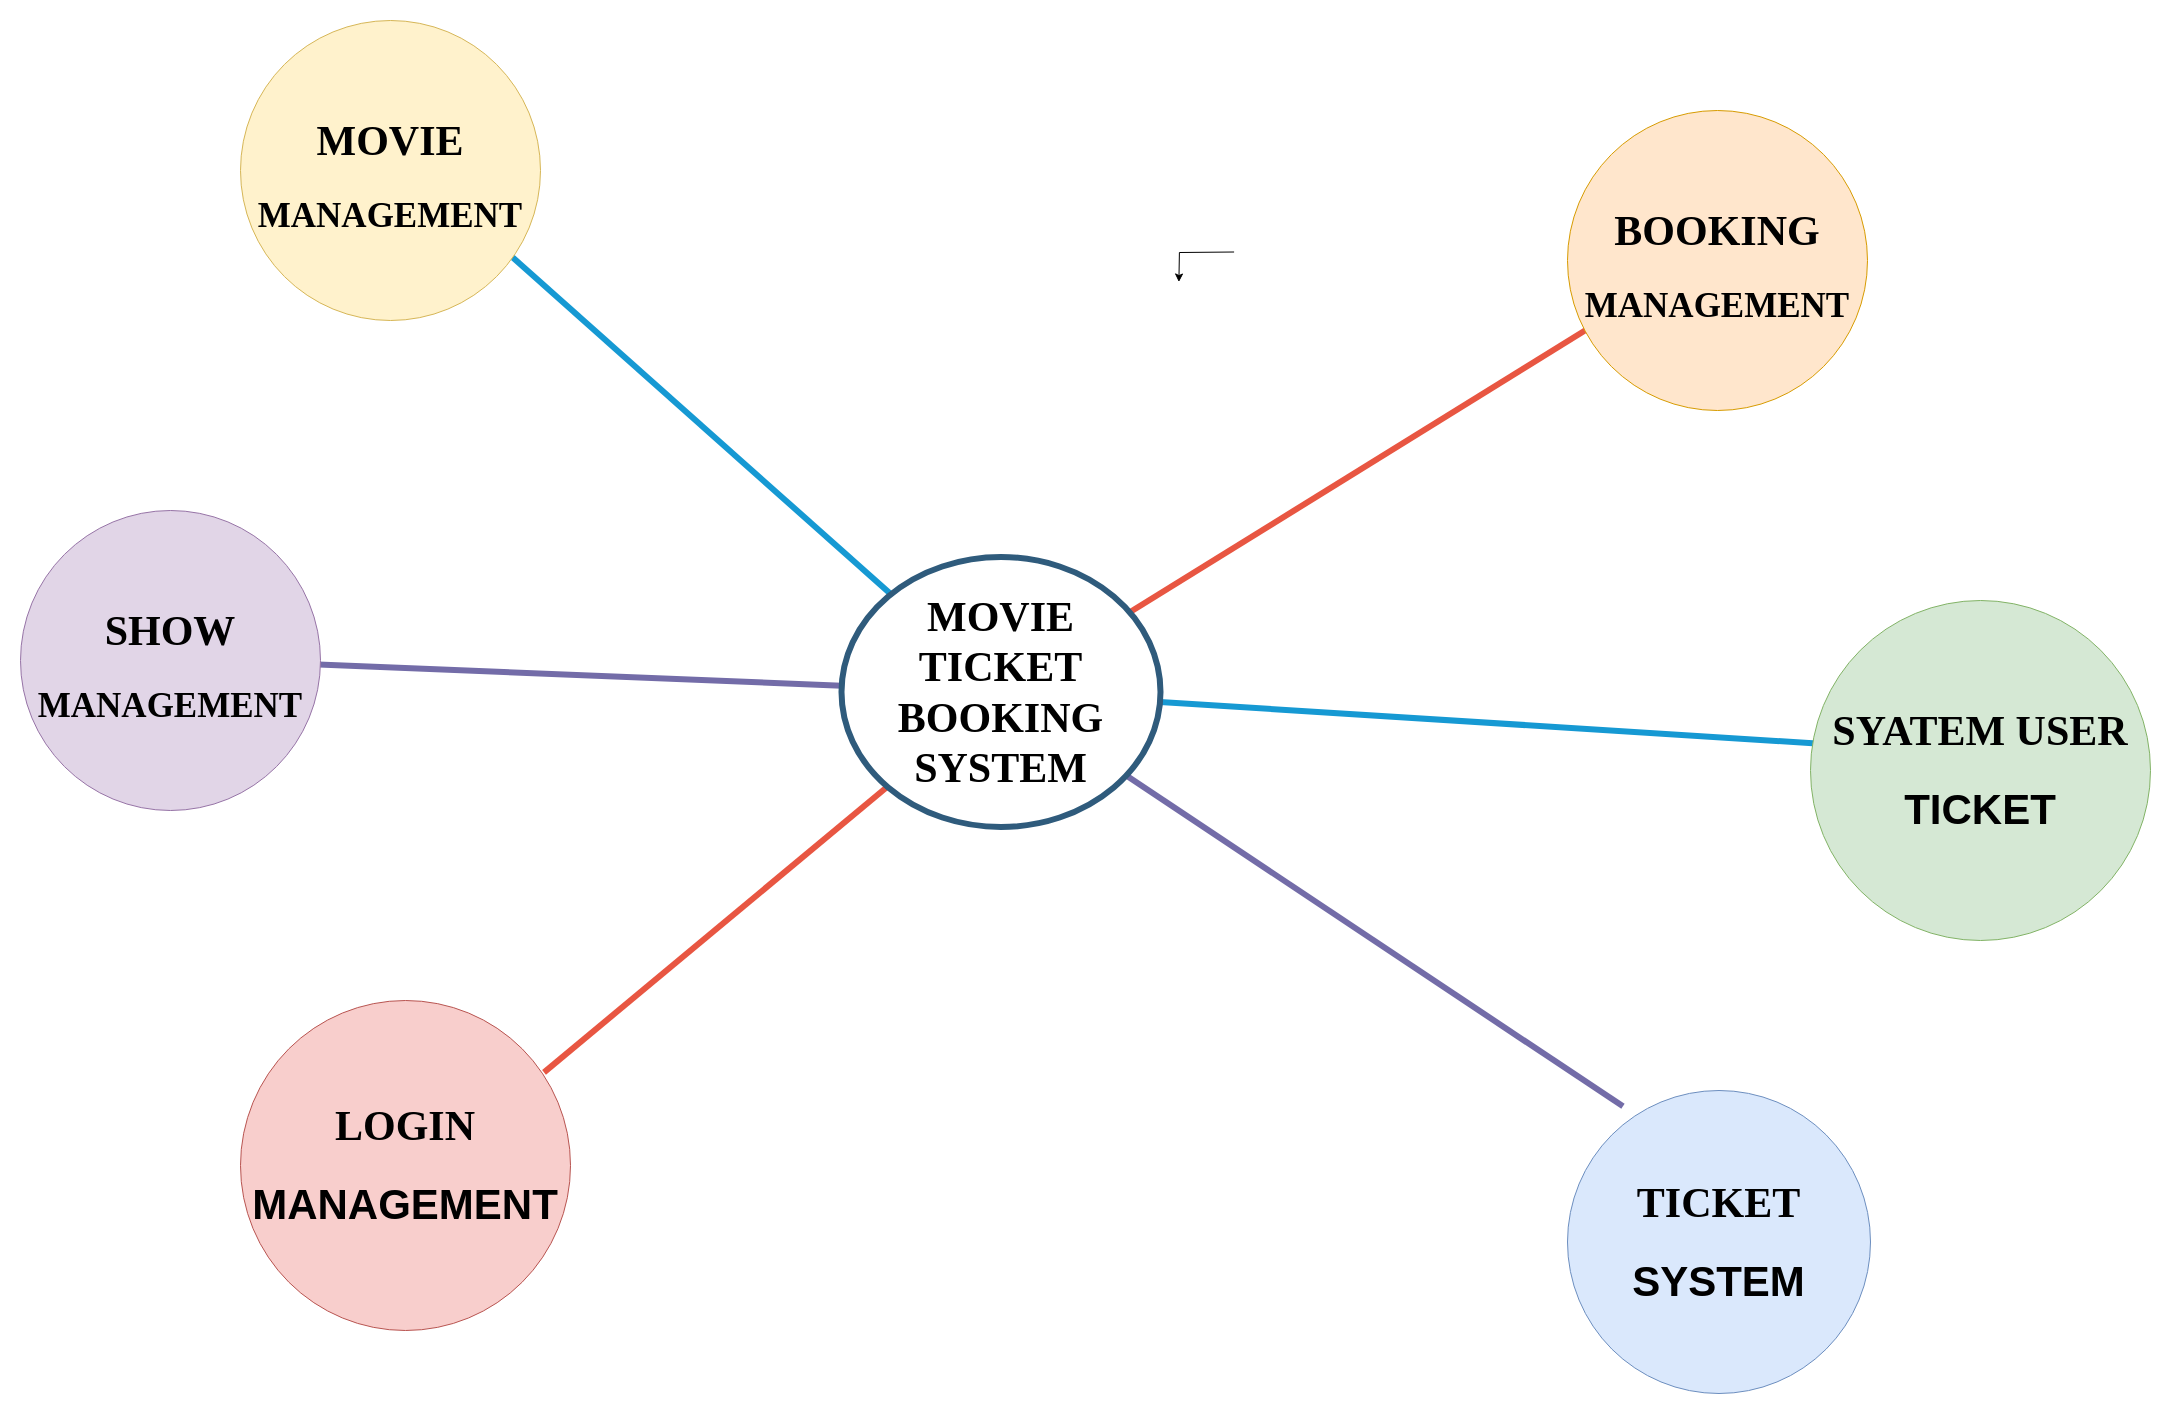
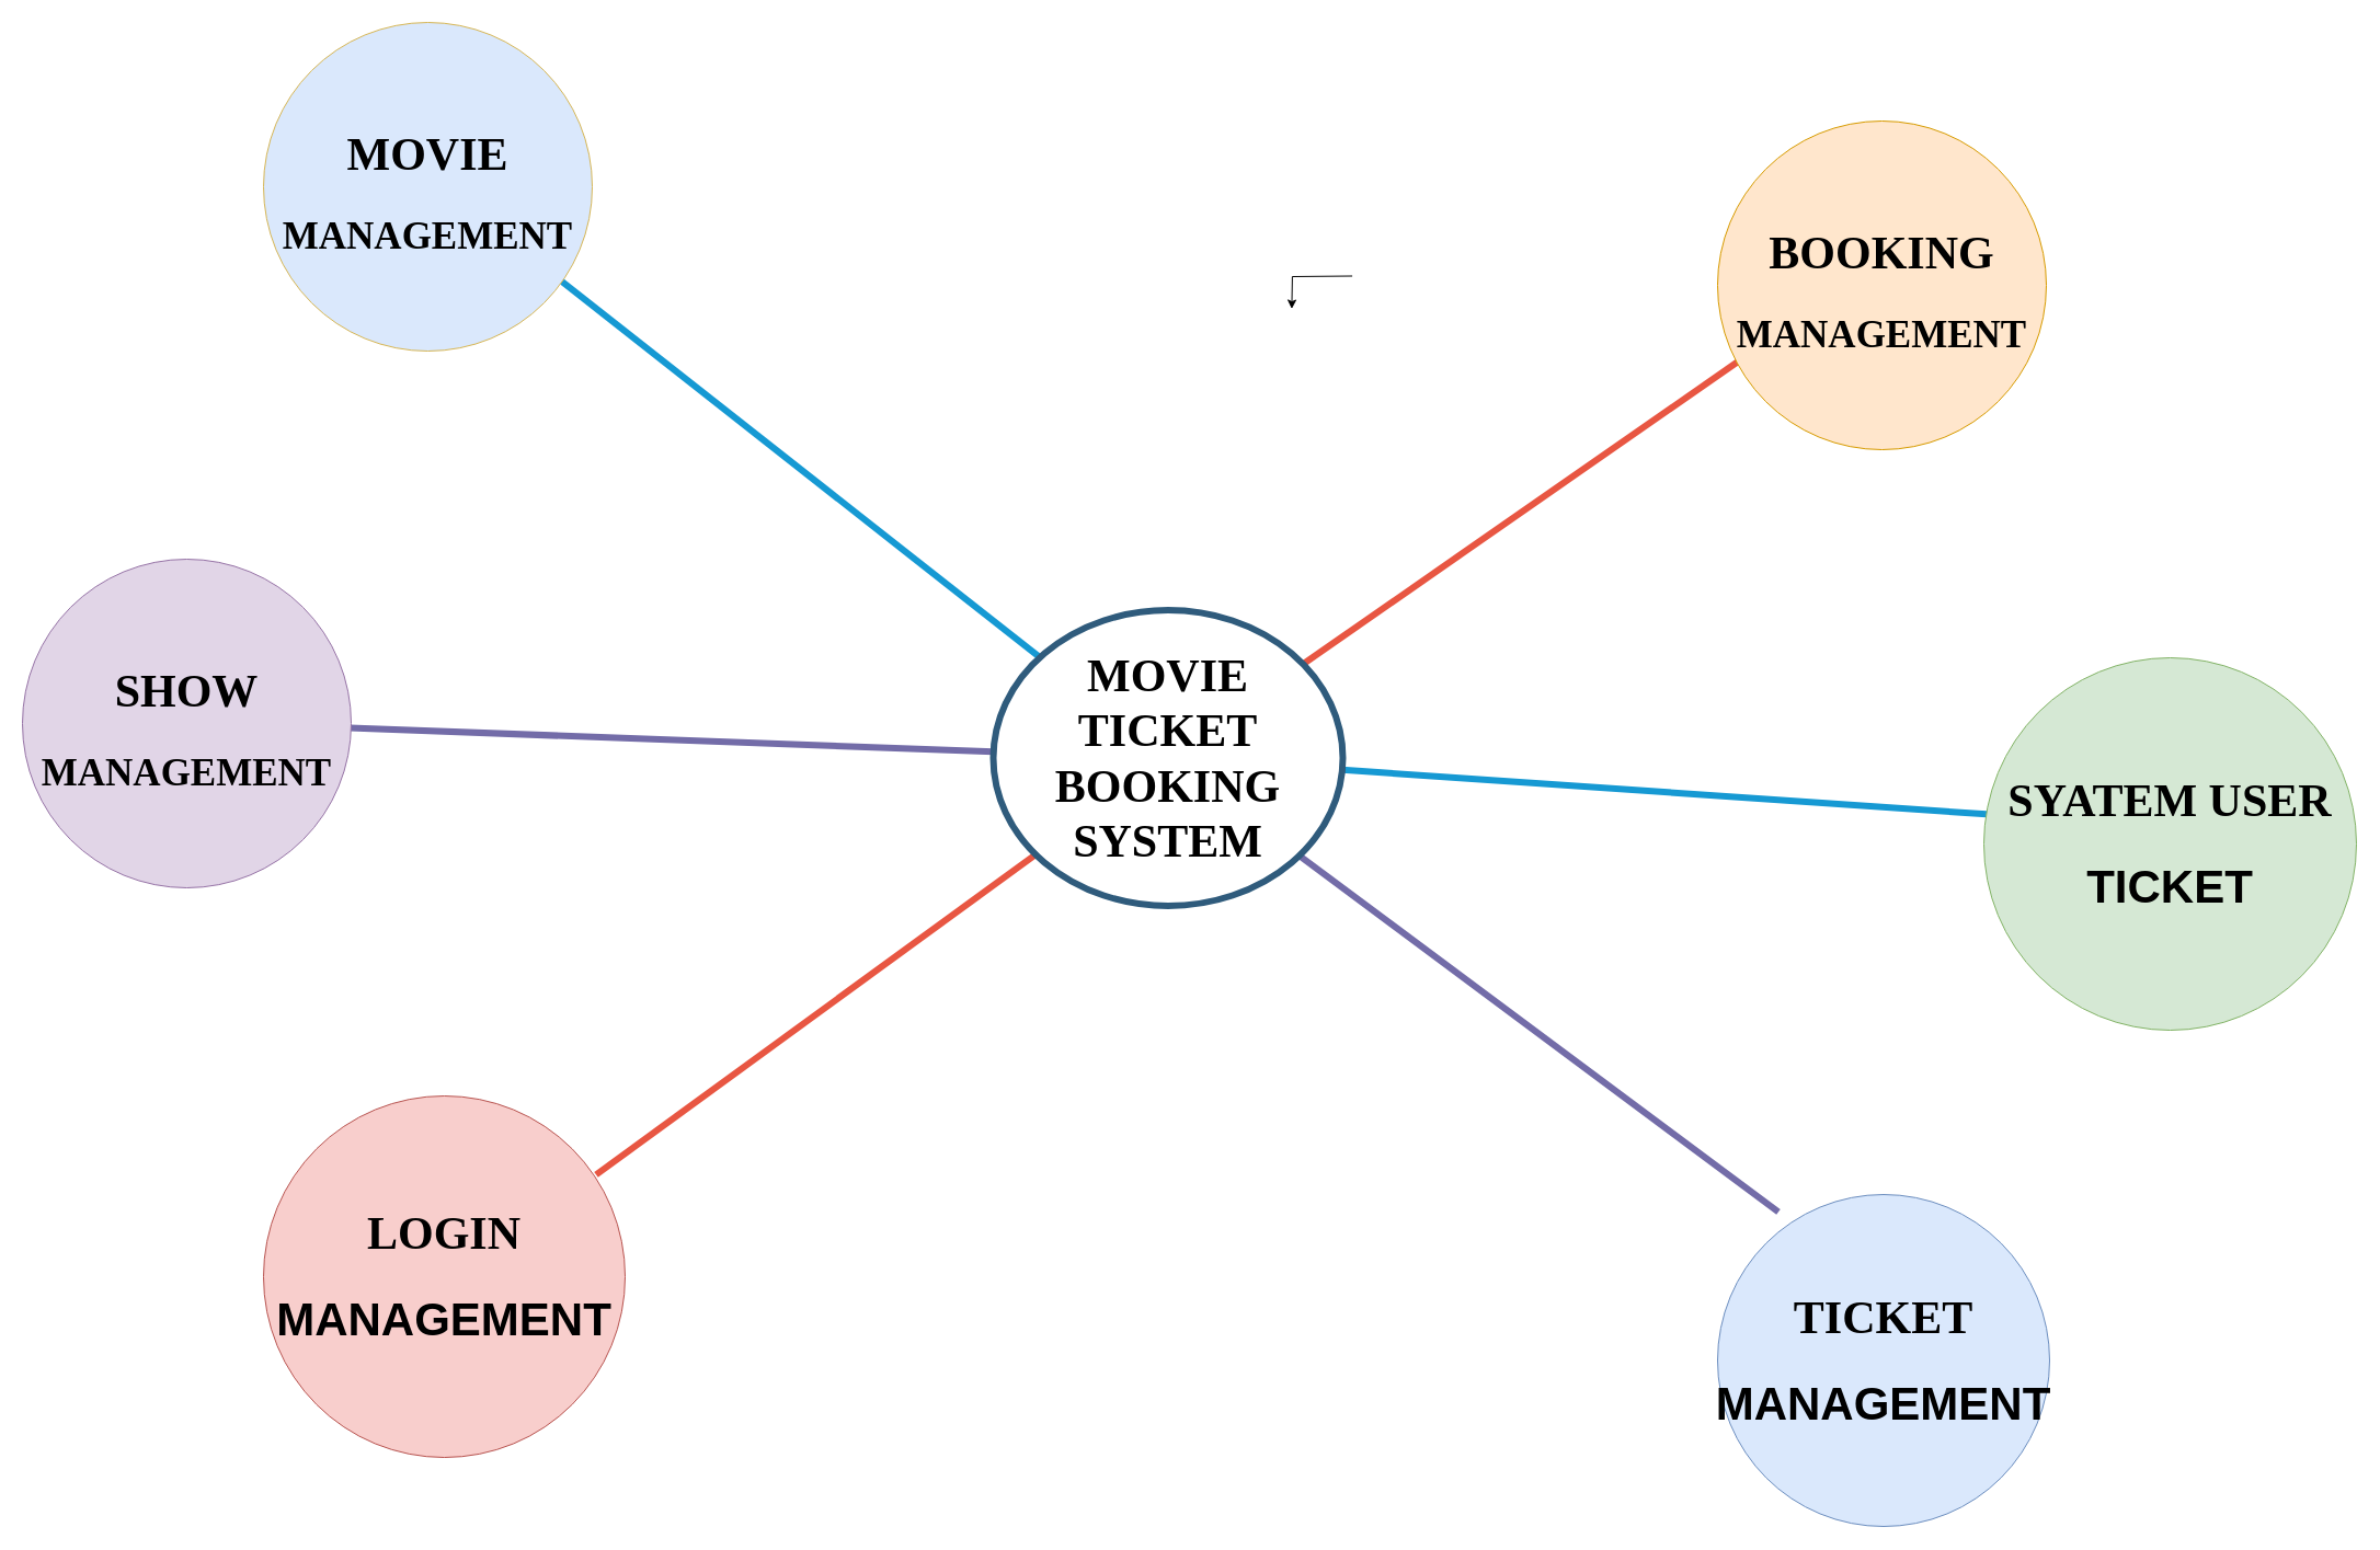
- <mxCell id="16" value="&lt;h1 style=&quot;font-size: 42px&quot;&gt;&lt;font face=&quot;Georgia&quot;&gt;MOVIE&lt;/font&gt;&lt;/h1&gt;&lt;h1&gt;&lt;font face=&quot;Georgia&quot; style=&quot;font-size: 35px&quot;&gt;MANAGEMENT&lt;/font&gt;&lt;/h1&gt;" style="ellipse;whiteSpace=wrap;html=1;aspect=fixed;fillColor=#fff2cc;strokeColor=#d6b656;" vertex="1" parent="1"><mxGeometry x="240" y="20" width="300" height="300" as="geometry" /></mxCell>
+ <mxCell id="16" value="&lt;h1 style=&quot;font-size: 42px&quot;&gt;&lt;font face=&quot;Georgia&quot;&gt;MOVIE&lt;/font&gt;&lt;/h1&gt;&lt;h1&gt;&lt;font face=&quot;Georgia&quot; style=&quot;font-size: 35px&quot;&gt;MANAGEMENT&lt;/font&gt;&lt;/h1&gt;" style="ellipse;whiteSpace=wrap;html=1;aspect=fixed;fillColor=#dae8fc;strokeColor=#d6b656;" vertex="1" parent="1"><mxGeometry x="240" y="20" width="300" height="300" as="geometry" /></mxCell>
- <mxCell id="10" value="&lt;h1 style=&quot;color: rgb(0 , 0 , 0) ; font-size: 42px&quot;&gt;&lt;font face=&quot;Georgia&quot;&gt;MOVIE TICKET BOOKING SYSTEM&lt;/font&gt;&lt;/h1&gt;" style="ellipse;whiteSpace=wrap;html=1;shadow=0;fontFamily=Helvetica;fontSize=30;fontColor=#2F5B7C;align=center;strokeColor=#2F5B7C;strokeWidth=6;fillColor=#FFFFFF;fontStyle=1;gradientColor=none;" parent="1" vertex="1"><mxGeometry x="841" y="556.5" width="319" height="270" as="geometry" /></mxCell>
+ <mxCell id="10" value="&lt;h1 style=&quot;color: rgb(0 , 0 , 0) ; font-size: 42px&quot;&gt;&lt;font face=&quot;Georgia&quot;&gt;MOVIE TICKET BOOKING SYSTEM&lt;/font&gt;&lt;/h1&gt;" style="ellipse;whiteSpace=wrap;html=1;shadow=0;fontFamily=Helvetica;fontSize=30;fontColor=#2F5B7C;align=center;strokeColor=#2F5B7C;strokeWidth=6;fillColor=#FFFFFF;fontStyle=1;gradientColor=none;" parent="1" vertex="1"><mxGeometry x="906" y="556.5" width="319" height="270" as="geometry" /></mxCell>
- <mxCell id="12" value="&lt;h1 style=&quot;font-size: 42px&quot;&gt;&lt;font face=&quot;Georgia&quot;&gt;TICKET&lt;/font&gt;&lt;/h1&gt;&lt;h1 style=&quot;font-size: 42px&quot;&gt;SYSTEM&lt;/h1&gt;" style="ellipse;whiteSpace=wrap;html=1;aspect=fixed;fillColor=#dae8fc;strokeColor=#6c8ebf;" vertex="1" parent="1"><mxGeometry x="1567" y="1090" width="303" height="303" as="geometry" /></mxCell>
+ <mxCell id="12" value="&lt;h1 style=&quot;font-size: 42px&quot;&gt;&lt;font face=&quot;Georgia&quot;&gt;TICKET&lt;/font&gt;&lt;/h1&gt;&lt;h1 style=&quot;font-size: 42px&quot;&gt;MANAGEMENT&lt;/h1&gt;" style="ellipse;whiteSpace=wrap;html=1;aspect=fixed;fillColor=#dae8fc;strokeColor=#6c8ebf;" vertex="1" parent="1"><mxGeometry x="1567" y="1090" width="303" height="303" as="geometry" /></mxCell>
